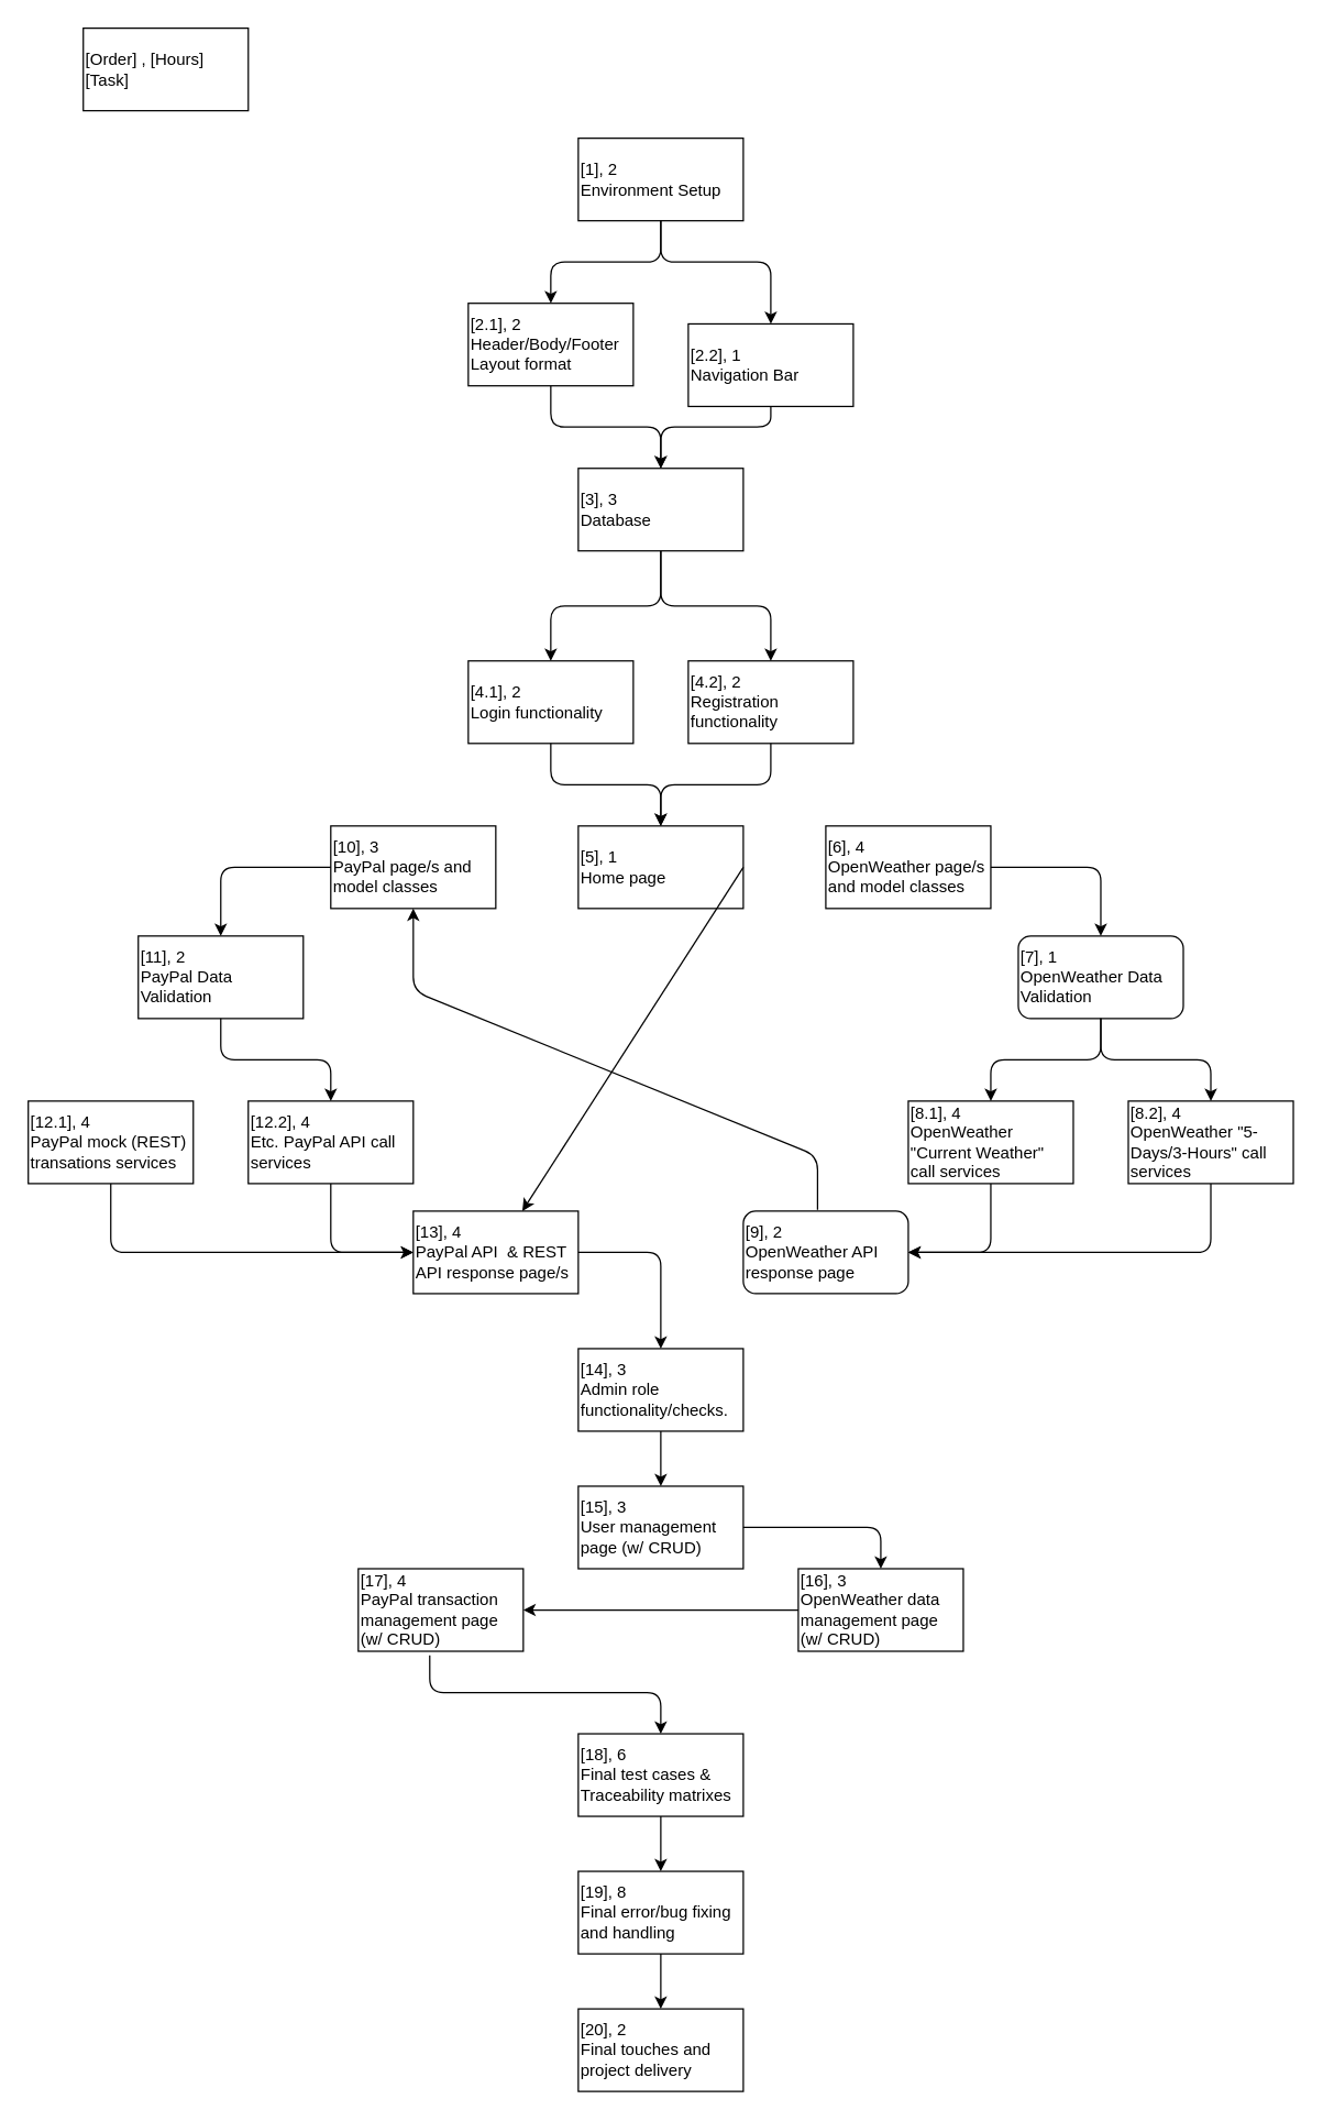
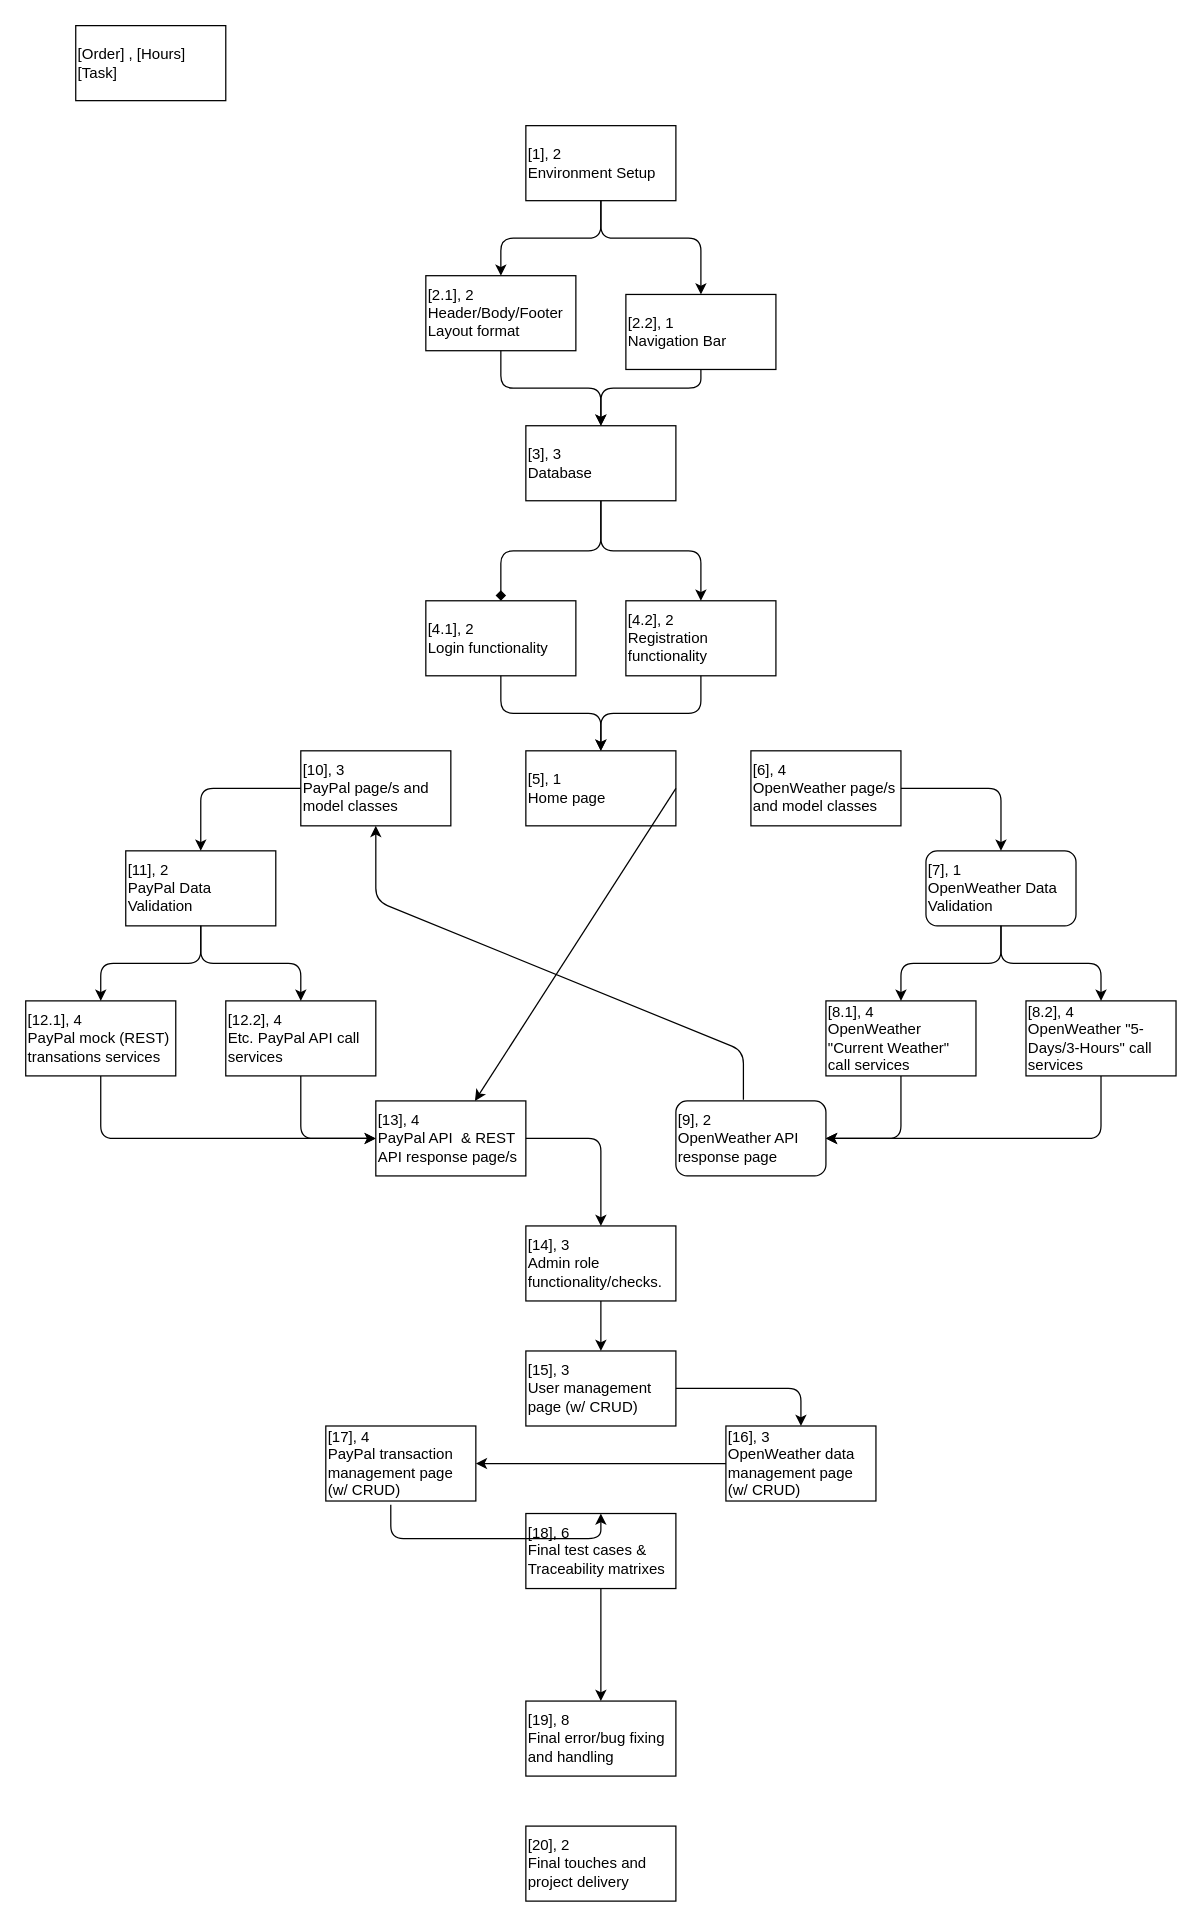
- <mxCell id="9" value="" style="endArrow=classic;html=1;entryX=0.5;entryY=0;entryDx=0;entryDy=0;exitX=0.5;exitY=1;exitDx=0;exitDy=0;" edge="1" parent="1" source="37" target="31"><mxGeometry width="50" height="50" relative="1" as="geometry"><mxPoint x="640" y="400" as="sourcePoint" /><mxPoint x="390" y="410" as="targetPoint" /><Array as="points"><mxPoint x="480" y="440" /><mxPoint x="400" y="440" /></Array></mxGeometry></mxCell>
+ <mxCell id="9" value="" style="endArrow=diamond;html=1;entryX=0.5;entryY=0;entryDx=0;entryDy=0;exitX=0.5;exitY=1;exitDx=0;exitDy=0;" edge="1" parent="1" source="37" target="31"><mxGeometry width="50" height="50" relative="1" as="geometry"><mxPoint x="640" y="400" as="sourcePoint" /><mxPoint x="390" y="410" as="targetPoint" /><Array as="points"><mxPoint x="480" y="440" /><mxPoint x="400" y="440" /></Array></mxGeometry></mxCell>
+ <mxCell id="26" value="" style="endArrow=classic;html=1;exitX=0.5;exitY=1;exitDx=0;exitDy=0;entryX=0.5;entryY=0;entryDx=0;entryDy=0;" edge="1" parent="1" source="12" target="24"><mxGeometry width="50" height="50" relative="1" as="geometry"><mxPoint x="-70" y="780" as="sourcePoint" /><mxPoint x="-20" y="730" as="targetPoint" /><Array as="points"><mxPoint x="160" y="770" /><mxPoint x="80" y="770" /></Array></mxGeometry></mxCell>
- <mxCell id="48" value="&lt;div&gt;[18], 6&lt;br&gt;&lt;/div&gt;Final test cases &amp;amp; Traceability matrixes" style="rounded=0;whiteSpace=wrap;html=1;align=left;" vertex="1" parent="1"><mxGeometry x="420" y="1260" width="120" height="60" as="geometry" /></mxCell>
+ <mxCell id="48" value="&lt;div&gt;[18], 6&lt;br&gt;&lt;/div&gt;Final test cases &amp;amp; Traceability matrixes" style="rounded=0;whiteSpace=wrap;html=1;align=left;" vertex="1" parent="1"><mxGeometry x="420" y="1210" width="120" height="60" as="geometry" /></mxCell>
- <mxCell id="53" value="" style="endArrow=classic;html=1;exitX=0.5;exitY=1;exitDx=0;exitDy=0;entryX=0.5;entryY=0;entryDx=0;entryDy=0;" edge="1" parent="1" source="50" target="51"><mxGeometry width="50" height="50" relative="1" as="geometry"><mxPoint x="300" y="1450" as="sourcePoint" /><mxPoint x="350" y="1400" as="targetPoint" /></mxGeometry></mxCell>
